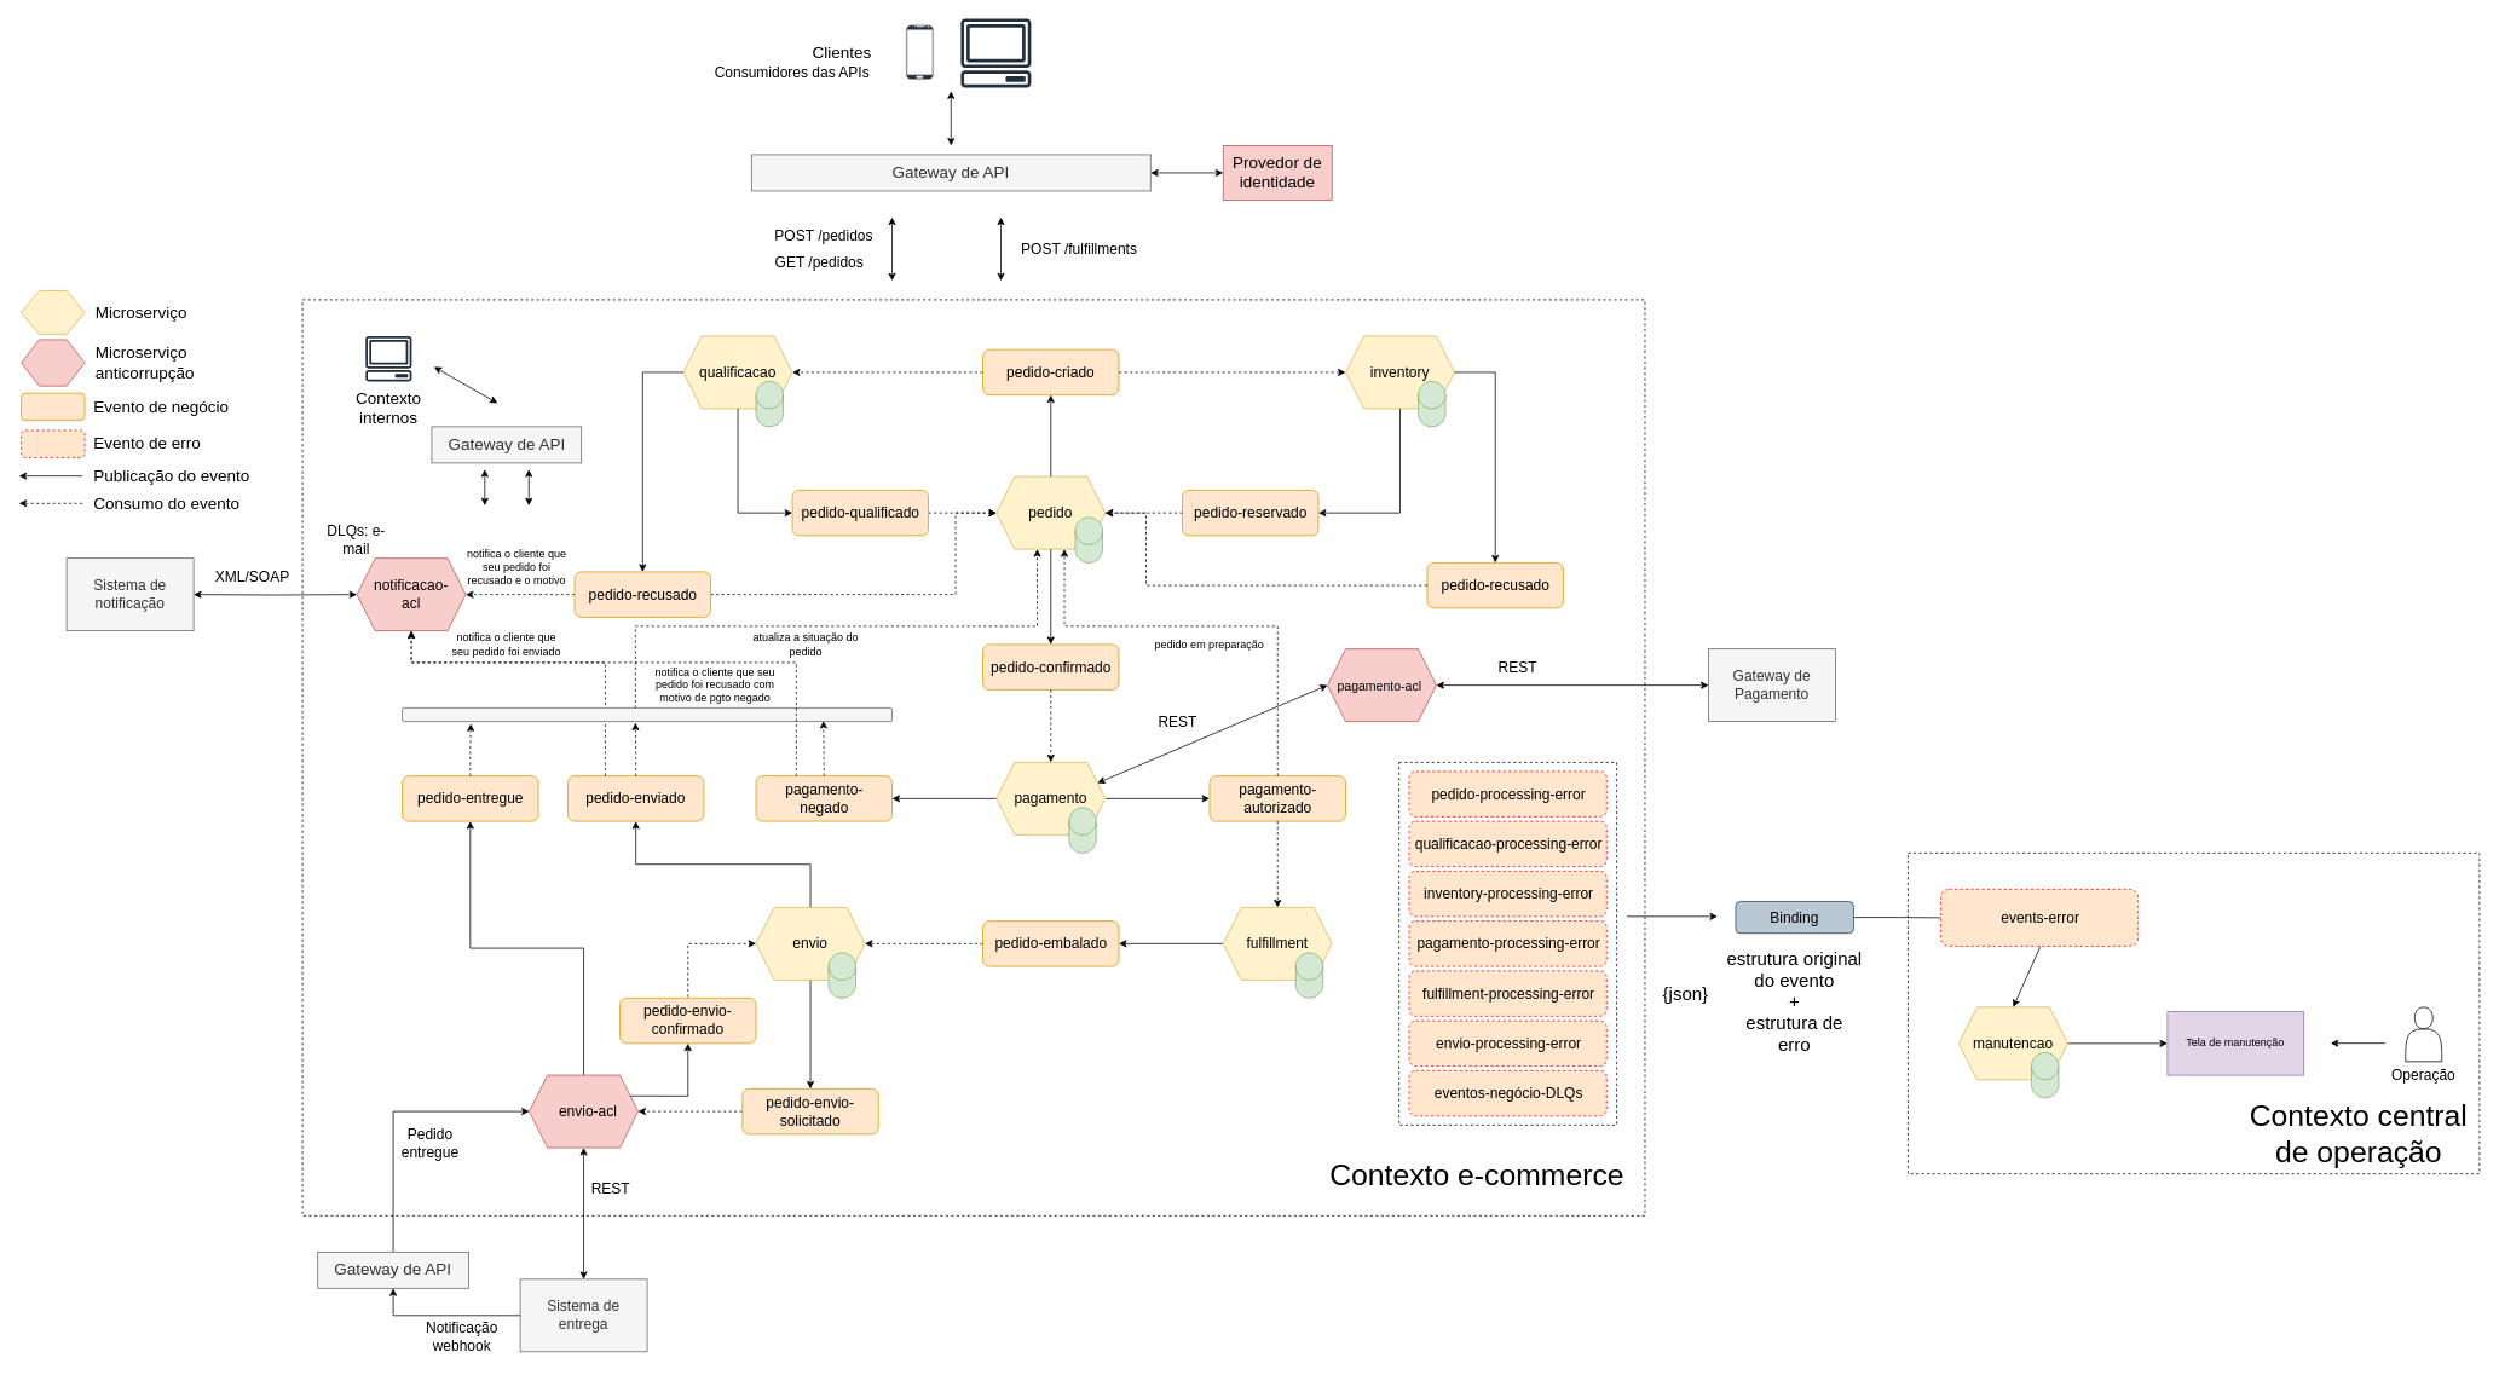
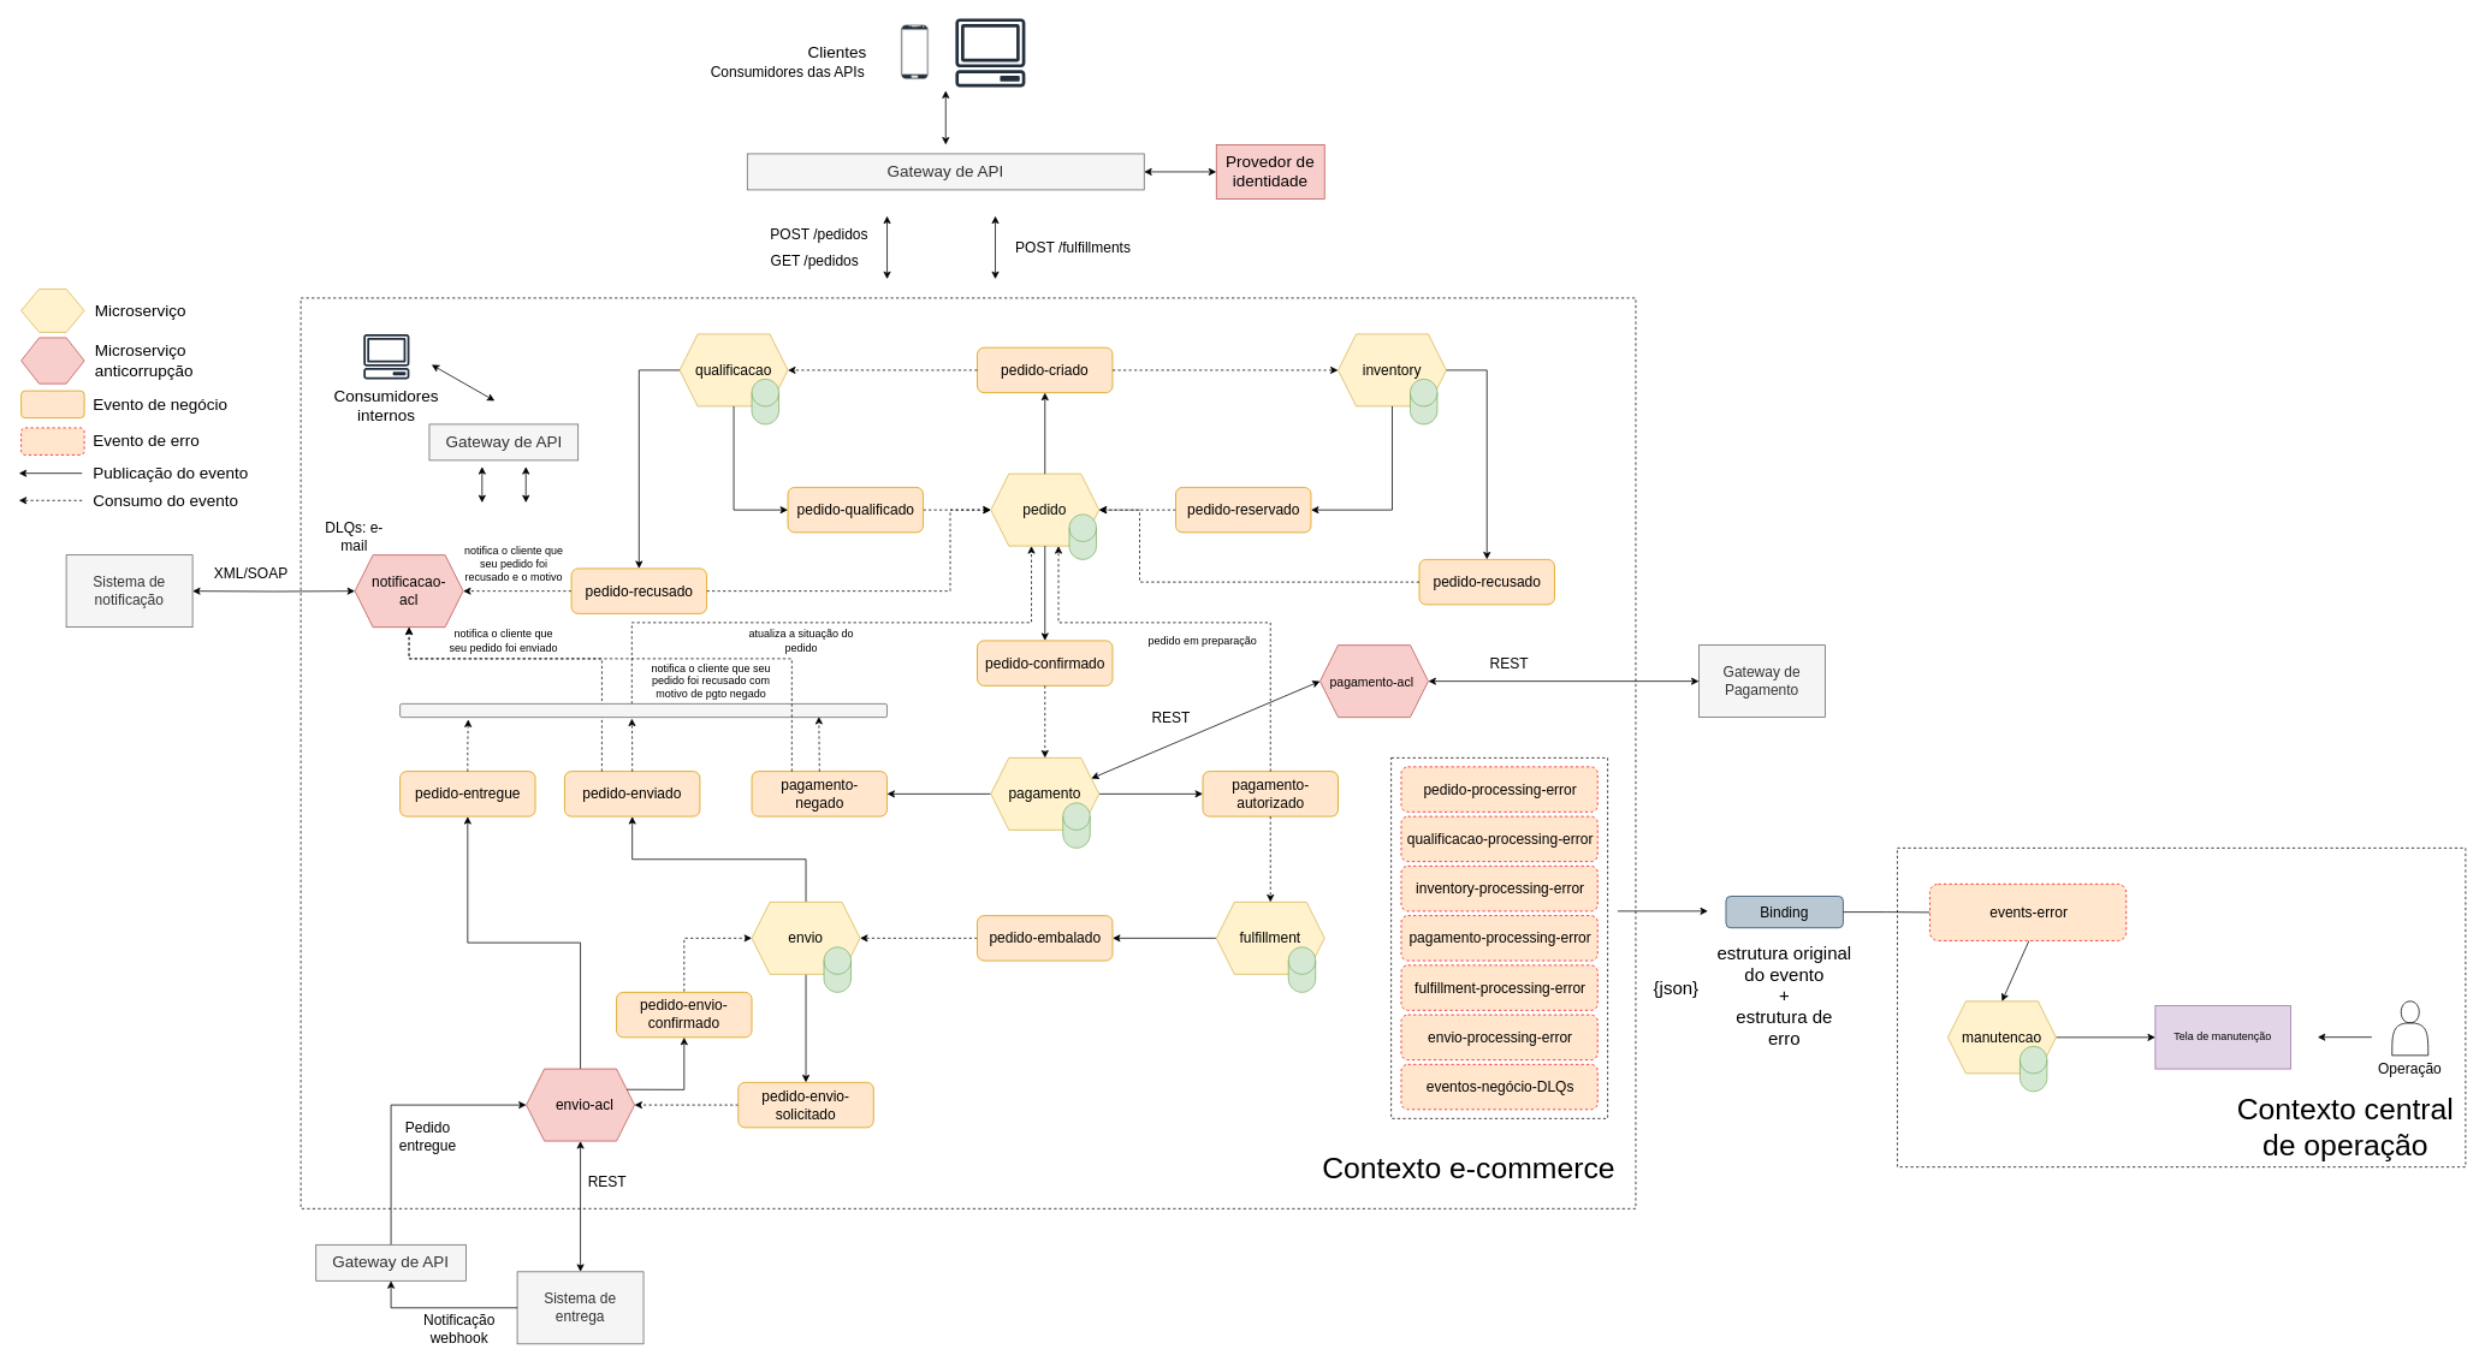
- <mxCell id="85" value="&lt;font style=&quot;font-size: 18px;&quot;&gt;Contexto&lt;br&gt;internos&lt;/font&gt;" style="text;html=1;strokeColor=none;fillColor=none;align=center;verticalAlign=middle;whiteSpace=wrap;rounded=0;fontSize=16;" vertex="1" parent="1"><mxGeometry x="358" y="430" width="140" height="40" as="geometry" /></mxCell>
+ <mxCell id="85" value="&lt;font style=&quot;font-size: 18px;&quot;&gt;Consumidores&lt;br&gt;internos&lt;/font&gt;" style="text;html=1;strokeColor=none;fillColor=none;align=center;verticalAlign=middle;whiteSpace=wrap;rounded=0;fontSize=16;" vertex="1" parent="1"><mxGeometry x="358" y="430" width="140" height="40" as="geometry" /></mxCell>
